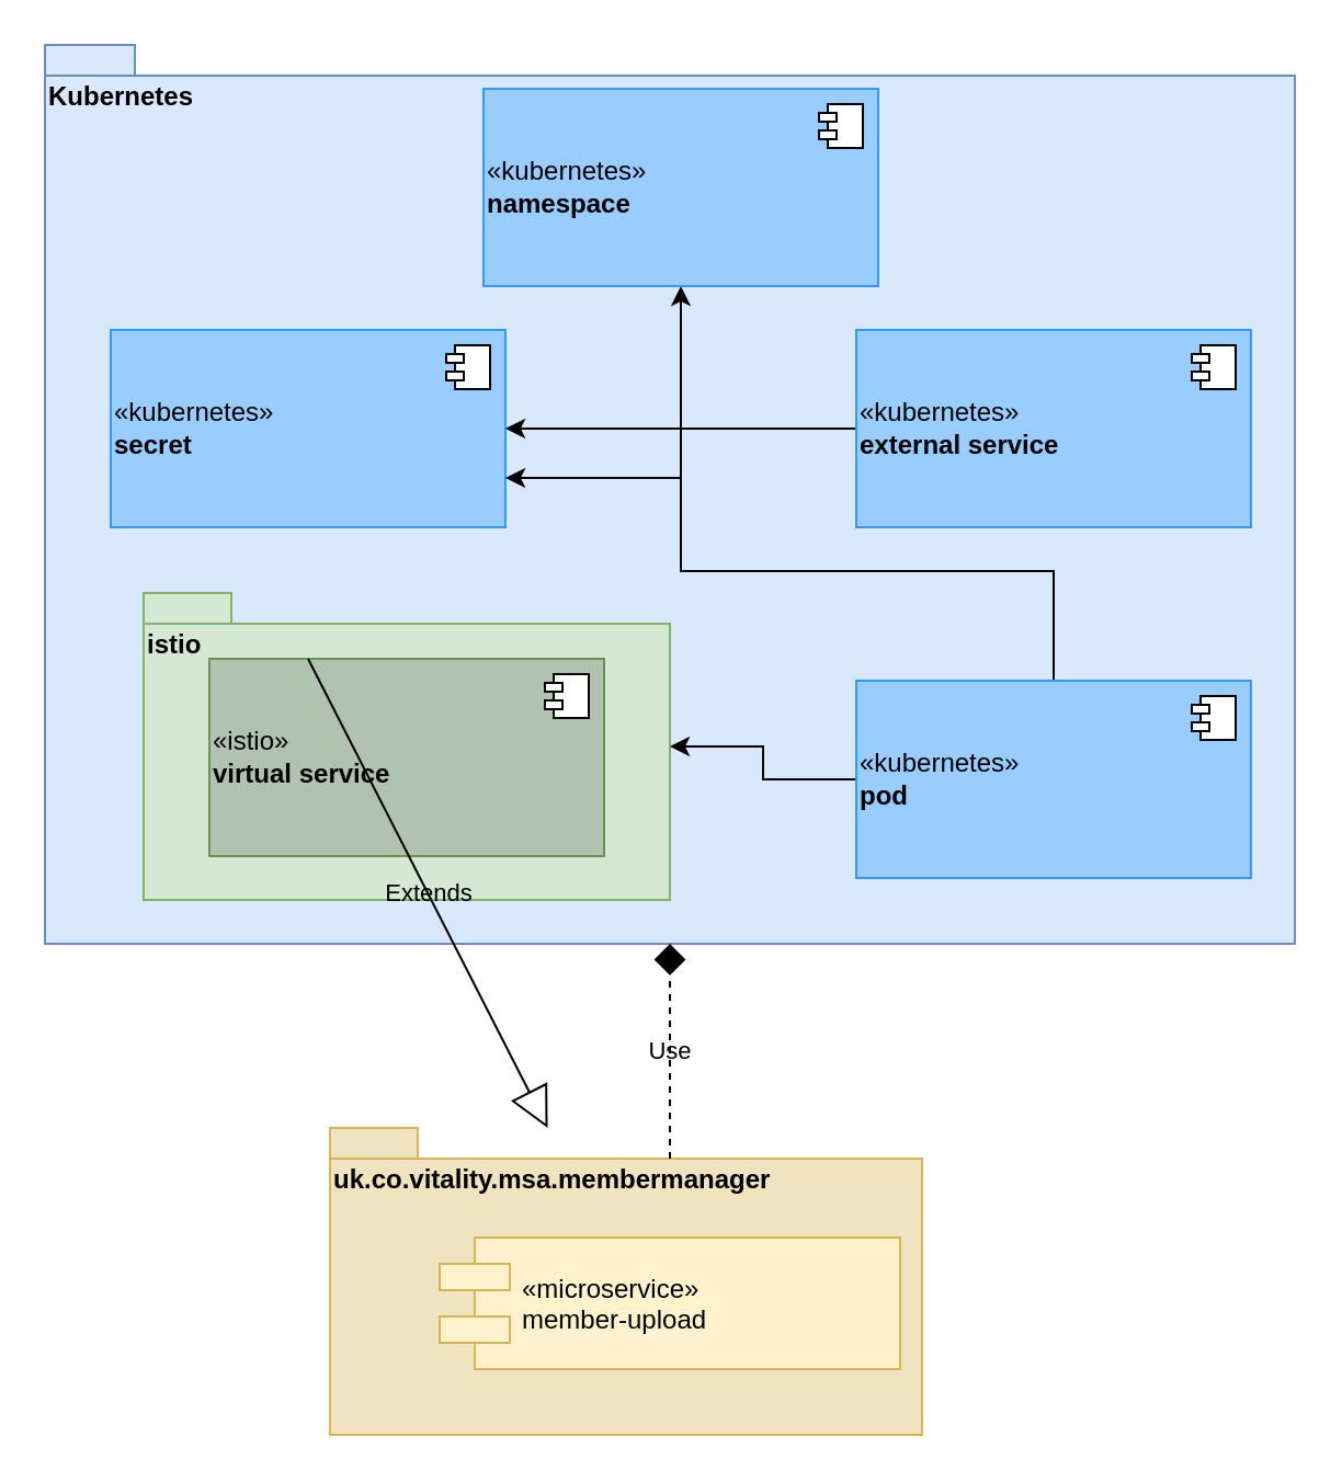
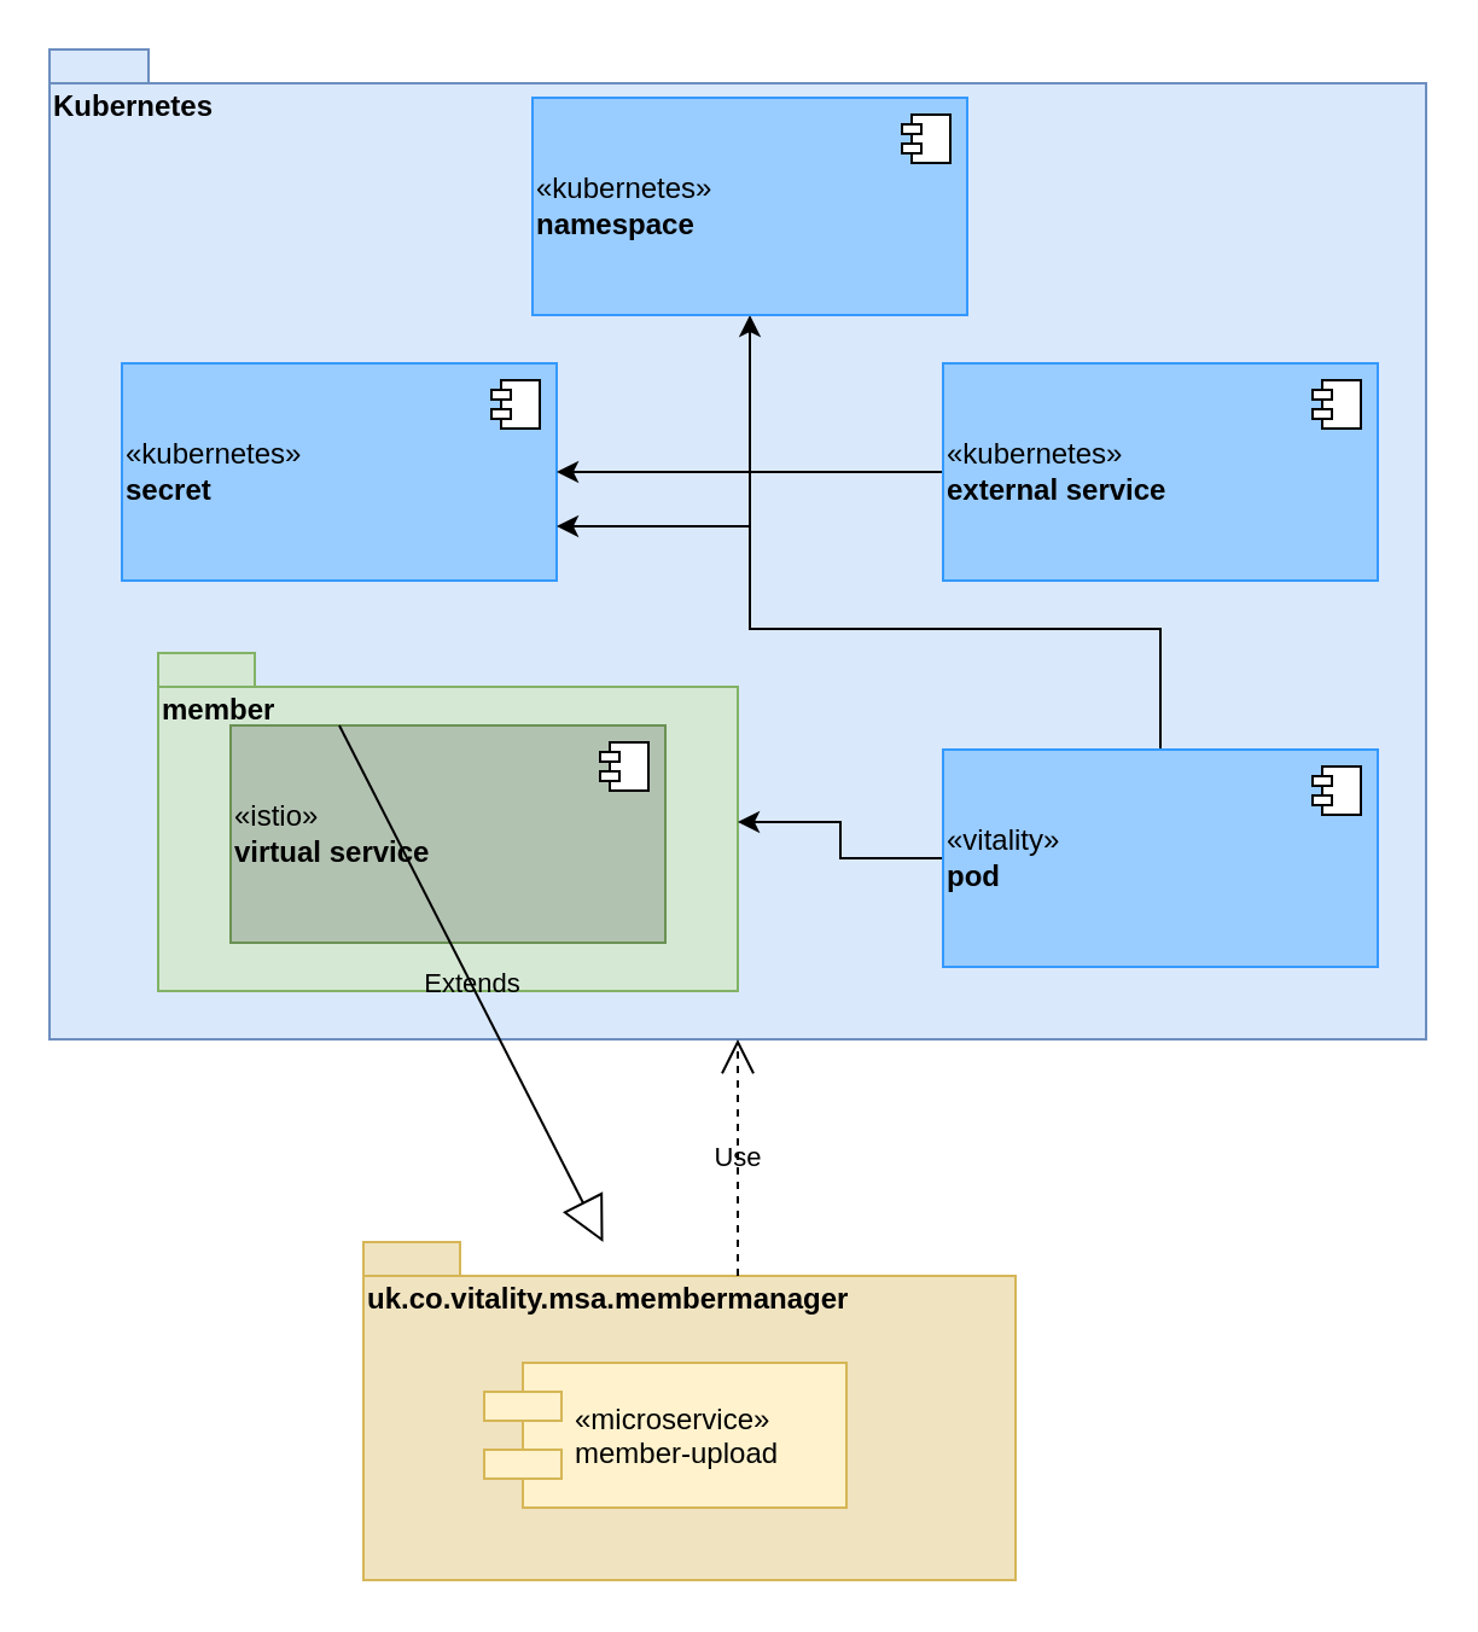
- <mxCell id="8" value="istio" style="shape=folder;fontStyle=1;spacingTop=10;tabWidth=40;tabHeight=14;tabPosition=left;html=1;align=left;verticalAlign=top;fillColor=#d5e8d4;strokeColor=#82b366;" vertex="1" parent="1"><mxGeometry x="65" y="270" width="240" height="140" as="geometry" /></mxCell>
+ <mxCell id="8" value="member" style="shape=folder;fontStyle=1;spacingTop=10;tabWidth=40;tabHeight=14;tabPosition=left;html=1;align=left;verticalAlign=top;fillColor=#d5e8d4;strokeColor=#82b366;" vertex="1" parent="1"><mxGeometry x="65" y="270" width="240" height="140" as="geometry" /></mxCell>
- <mxCell id="15" value="«kubernetes»&lt;br&gt;&lt;b&gt;pod&lt;/b&gt;" style="html=1;align=left;fillColor=#99CCFF;strokeColor=#3399FF;" vertex="1" parent="1"><mxGeometry x="390" y="310" width="180" height="90" as="geometry" /></mxCell>
+ <mxCell id="15" value="«vitality»&lt;br&gt;&lt;b&gt;pod&lt;/b&gt;" style="html=1;align=left;fillColor=#99CCFF;strokeColor=#3399FF;" vertex="1" parent="1"><mxGeometry x="390" y="310" width="180" height="90" as="geometry" /></mxCell>
- <mxCell id="21" value="Use" style="endArrow=diamond;endSize=12;dashed=1;html=1;labelBackgroundColor=none;entryX=0.5;entryY=1;entryDx=0;entryDy=0;entryPerimeter=0;exitX=0;exitY=0;exitDx=155;exitDy=14;exitPerimeter=0;" edge="1" parent="1" source="17" target="2"><mxGeometry width="160" relative="1" as="geometry"><mxPoint x="130" y="710" as="sourcePoint" /><mxPoint x="290" y="710" as="targetPoint" /></mxGeometry></mxCell>
+ <mxCell id="21" value="Use" style="endArrow=open;endSize=12;dashed=1;html=1;labelBackgroundColor=none;entryX=0.5;entryY=1;entryDx=0;entryDy=0;entryPerimeter=0;exitX=0;exitY=0;exitDx=155;exitDy=14;exitPerimeter=0;" edge="1" parent="1" source="17" target="2"><mxGeometry width="160" relative="1" as="geometry"><mxPoint x="130" y="710" as="sourcePoint" /><mxPoint x="290" y="710" as="targetPoint" /></mxGeometry></mxCell>
- <mxCell id="18" value="«microservice»&#10;member-upload" style="shape=component;align=left;spacingLeft=36;strokeColor=#d6b656;fillColor=#fff2cc;" vertex="1" parent="1"><mxGeometry x="200" y="564" width="210" height="60" as="geometry" /></mxCell>
+ <mxCell id="18" value="«microservice»&#10;member-upload" style="shape=component;align=left;spacingLeft=36;strokeColor=#d6b656;fillColor=#fff2cc;" vertex="1" parent="1"><mxGeometry x="200" y="564" width="150" height="60" as="geometry" /></mxCell>
